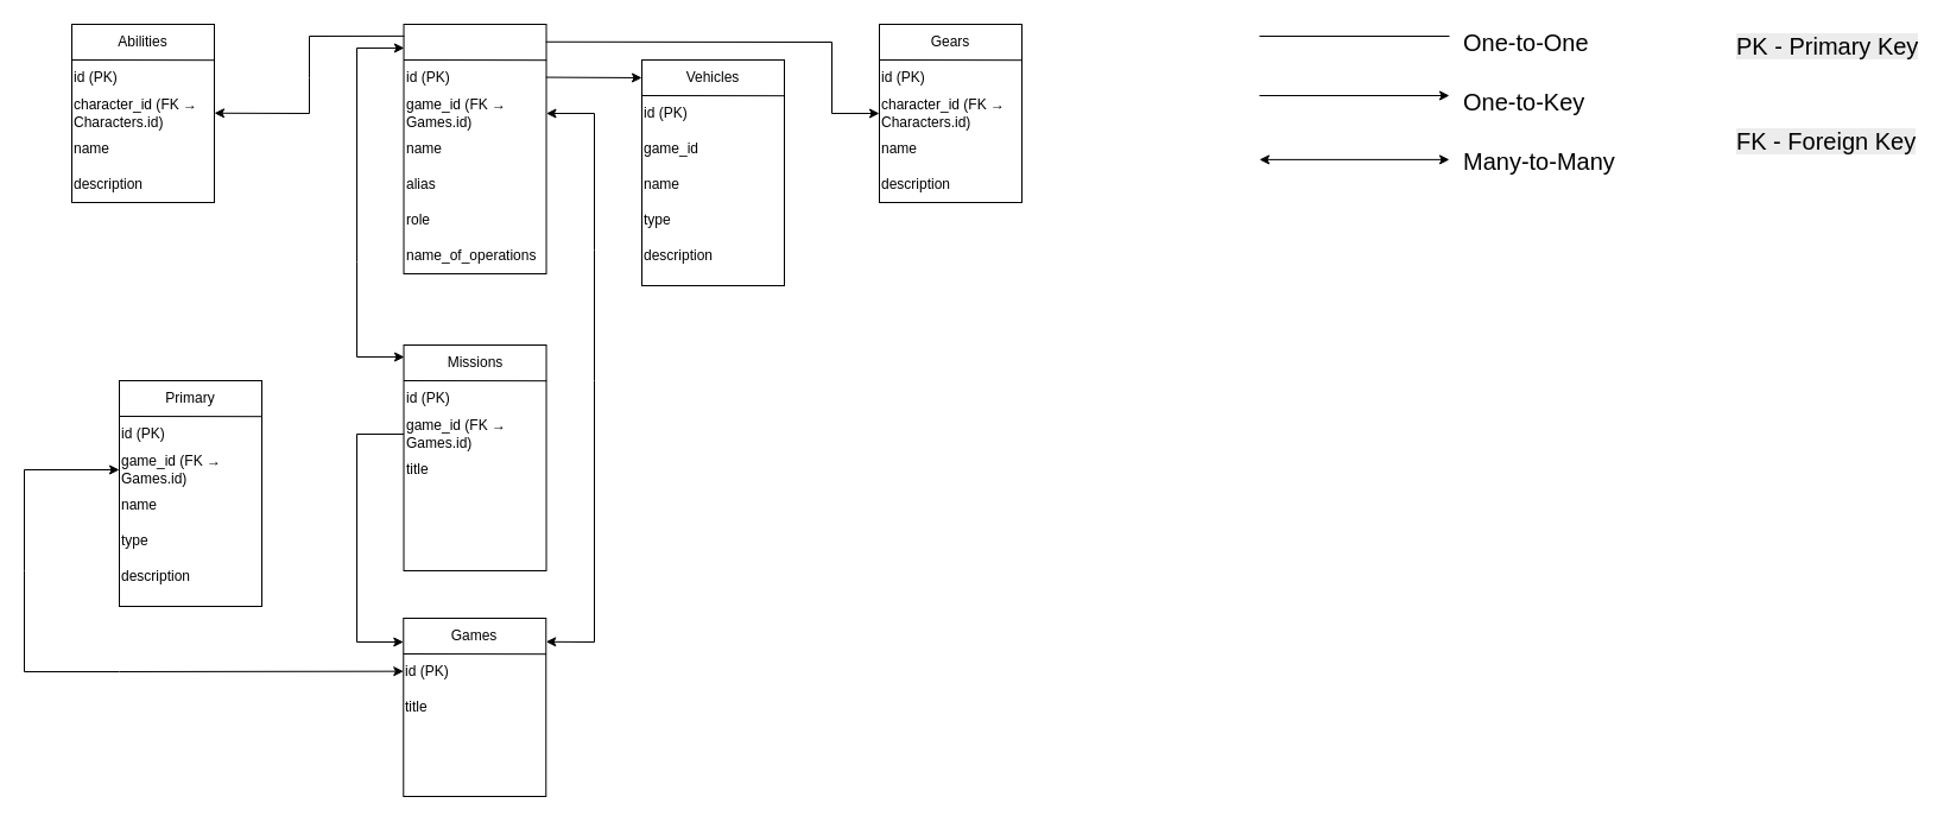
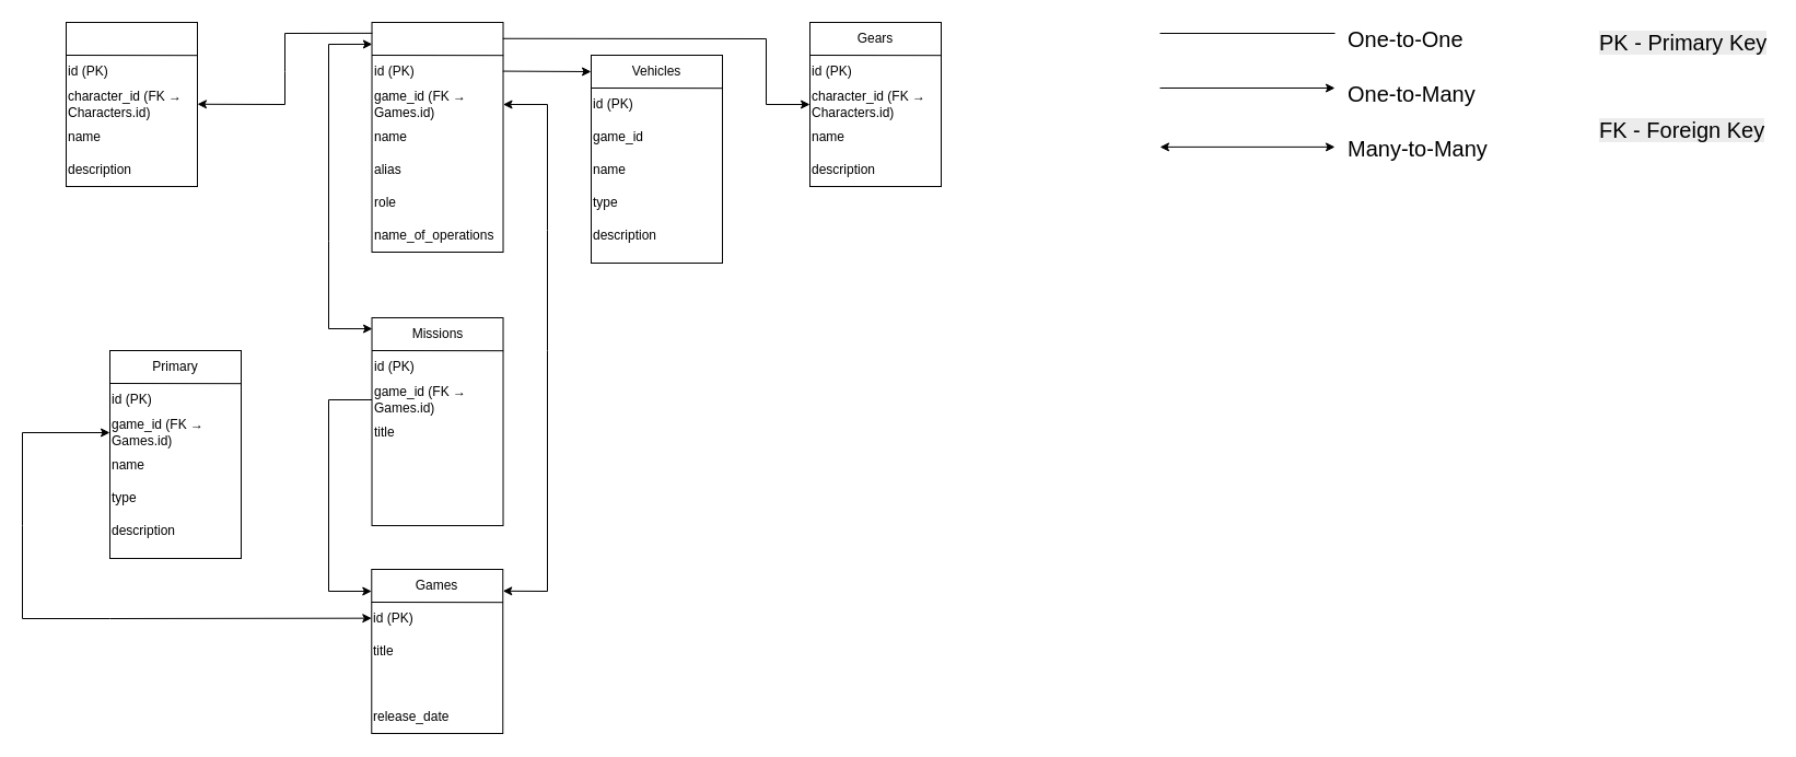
- <mxCell id="24" value="Abilities" style="text;html=1;align=center;verticalAlign=middle;whiteSpace=wrap;rounded=0;" parent="1" vertex="1"><mxGeometry x="90" y="20" width="60" height="30" as="geometry" /></mxCell>
- <mxCell id="61" value="&lt;font style=&quot;font-size: 20px;&quot;&gt;One-to-Key&lt;/font&gt;" style="text;html=1;align=left;verticalAlign=middle;whiteSpace=wrap;rounded=0;" parent="1" vertex="1"><mxGeometry x="1230" y="70" width="140" height="30" as="geometry" /></mxCell>
+ <mxCell id="61" value="&lt;font style=&quot;font-size: 20px;&quot;&gt;One-to-Many&lt;/font&gt;" style="text;html=1;align=left;verticalAlign=middle;whiteSpace=wrap;rounded=0;" parent="1" vertex="1"><mxGeometry x="1230" y="70" width="140" height="30" as="geometry" /></mxCell>
+ <mxCell id="14" value="release_date" style="text;html=1;align=left;verticalAlign=middle;whiteSpace=wrap;rounded=0;" parent="1" vertex="1"><mxGeometry x="339.28" y="640" width="120" height="30" as="geometry" /></mxCell>
